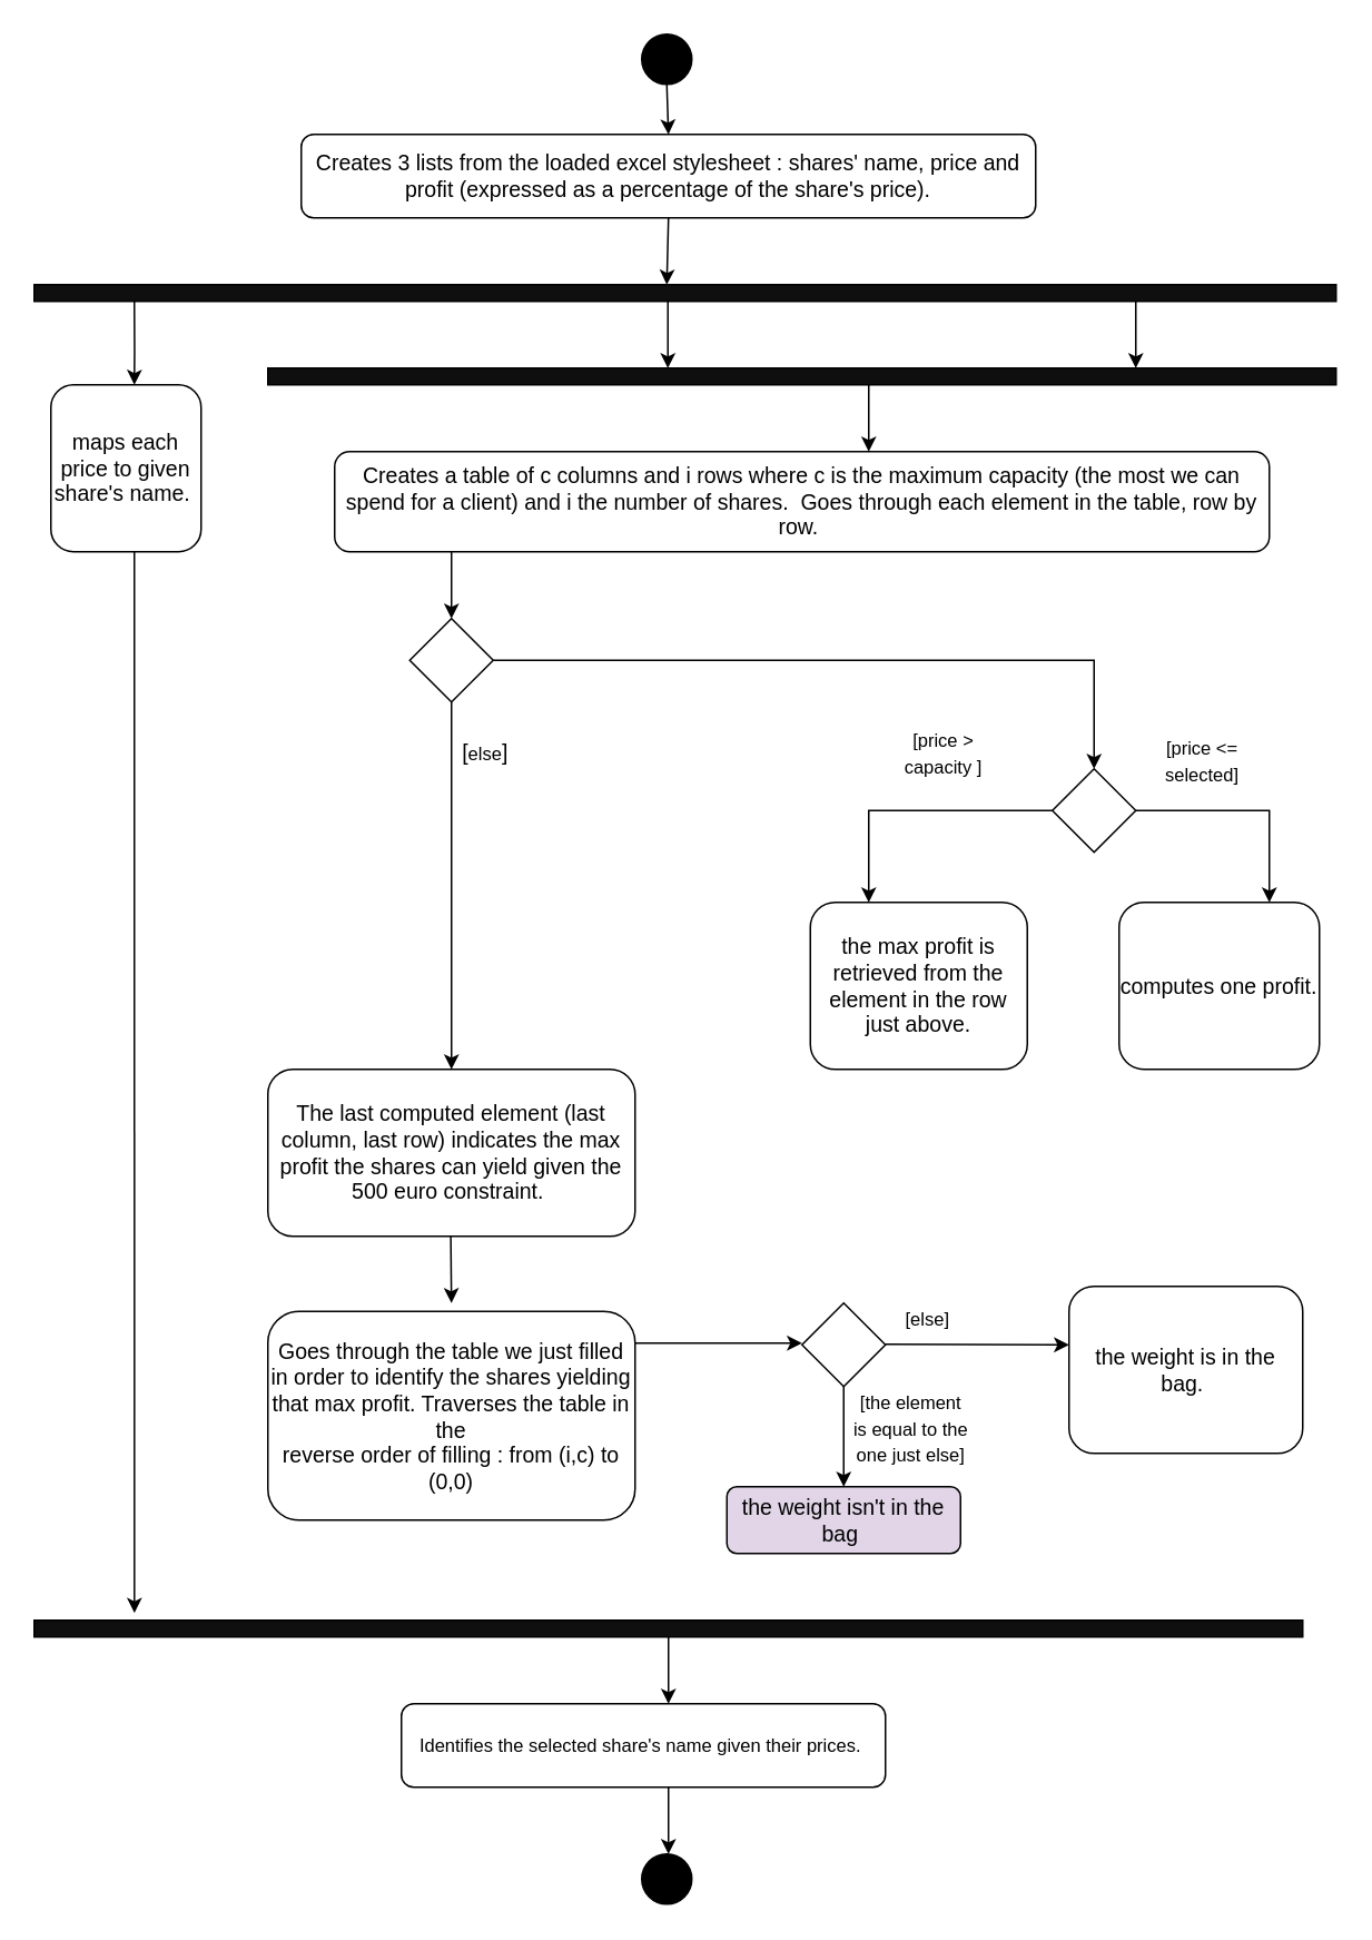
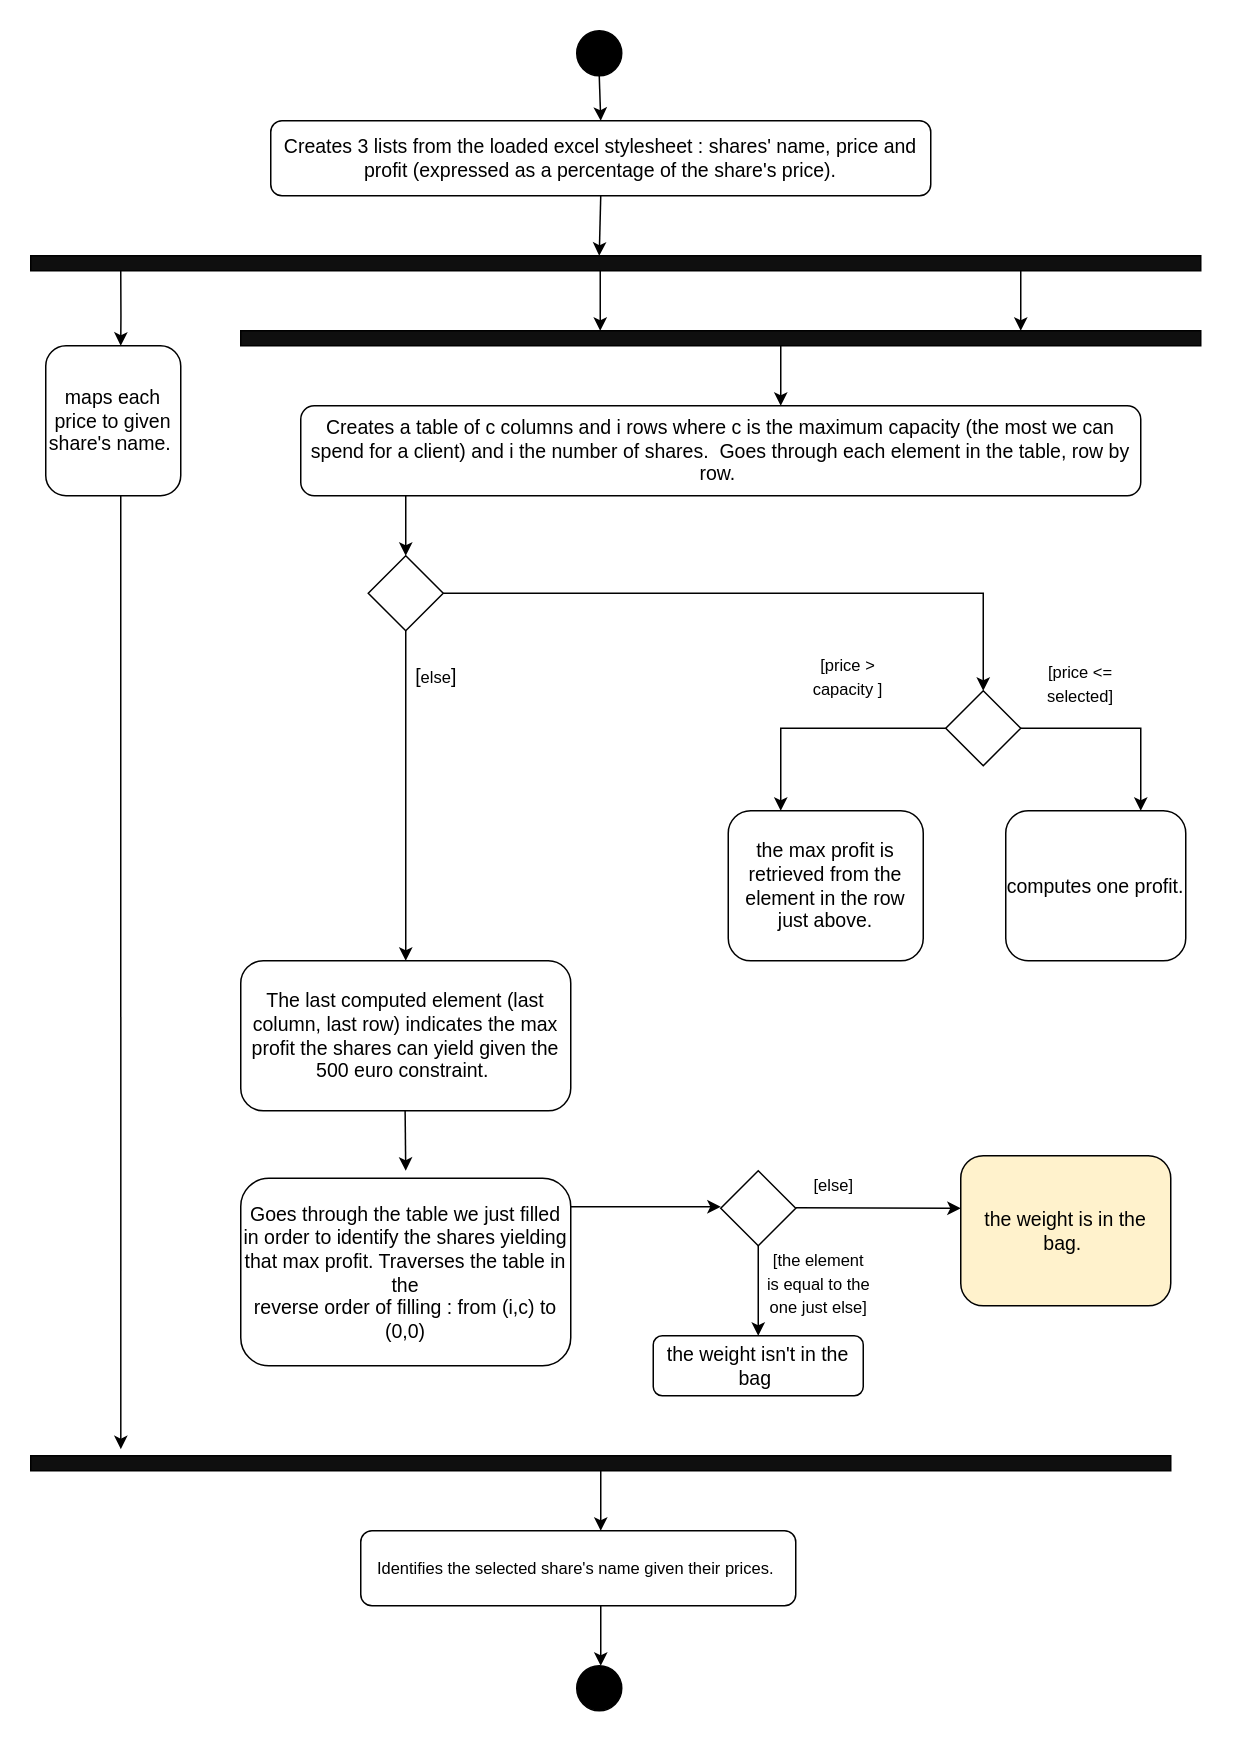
- <mxCell id="38" value="the weight is in the bag.&amp;nbsp;" style="rounded=1;whiteSpace=wrap;html=1;fontSize=13;fillColor=#FFFFFF;" vertex="1" parent="1"><mxGeometry x="640" y="770" width="140" height="100" as="geometry" /></mxCell>
+ <mxCell id="38" value="the weight is in the bag.&amp;nbsp;" style="rounded=1;whiteSpace=wrap;html=1;fontSize=13;fillColor=#fff2cc;" vertex="1" parent="1"><mxGeometry x="640" y="770" width="140" height="100" as="geometry" /></mxCell>
- <mxCell id="35" value="the weight isn't in the bag&amp;nbsp;" style="rounded=1;whiteSpace=wrap;html=1;fontSize=13;fillColor=#e1d5e7;" vertex="1" parent="1"><mxGeometry x="435" y="890" width="140" height="40" as="geometry" /></mxCell>
+ <mxCell id="35" value="the weight isn't in the bag&amp;nbsp;" style="rounded=1;whiteSpace=wrap;html=1;fontSize=13;fillColor=#FFFFFF;" vertex="1" parent="1"><mxGeometry x="435" y="890" width="140" height="40" as="geometry" /></mxCell>
